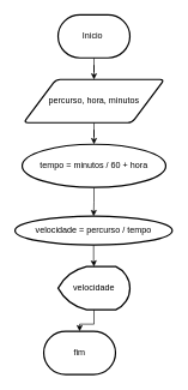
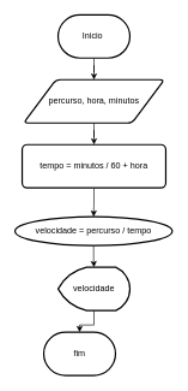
- <mxCell id="7" value="tempo = minutos / 60 + hora" style="ellipse;whiteSpace=wrap;html=1;absoluteArcSize=1;arcSize=14;strokeWidth=2;" vertex="1" parent="1"><mxGeometry x="30" y="200" width="200" height="60" as="geometry" /></mxCell>
+ <mxCell id="7" value="tempo = minutos / 60 + hora" style="rounded=1;whiteSpace=wrap;html=1;absoluteArcSize=1;arcSize=14;strokeWidth=2;" vertex="1" parent="1"><mxGeometry x="30" y="200" width="200" height="60" as="geometry" /></mxCell>
